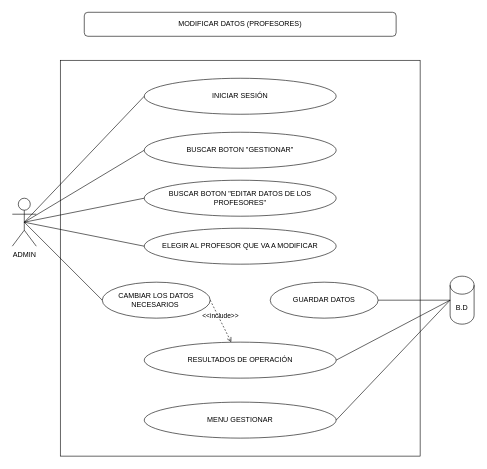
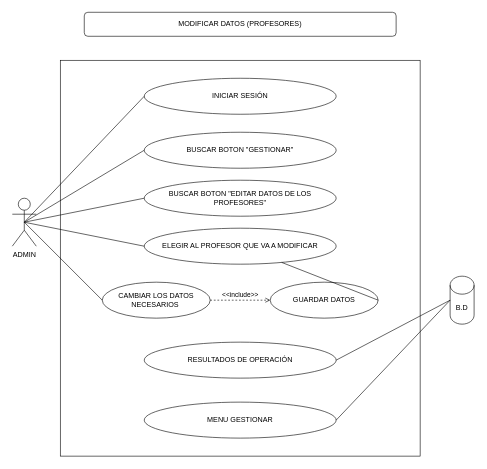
- <mxCell id="20" value="" style="endArrow=none;html=1;entryX=0;entryY=0.5;entryDx=0;entryDy=0;entryPerimeter=0;exitX=1;exitY=0.5;exitDx=0;exitDy=0;" parent="1" source="10" target="13" edge="1"><mxGeometry width="50" height="50" relative="1" as="geometry"><mxPoint x="370" y="430" as="sourcePoint" /><mxPoint x="420" y="380" as="targetPoint" /></mxGeometry></mxCell>
+ <mxCell id="20" value="" style="endArrow=none;html=1;exitX=1;exitY=0.5;exitDx=0;exitDy=0;" parent="1" source="10" target="7" edge="1"><mxGeometry width="50" height="50" relative="1" as="geometry"><mxPoint x="370" y="430" as="sourcePoint" /><mxPoint x="420" y="380" as="targetPoint" /></mxGeometry></mxCell>
- <mxCell id="14" value="&amp;lt;&amp;lt;include&amp;gt;&amp;gt;" style="html=1;verticalAlign=bottom;labelBackgroundColor=none;endArrow=open;endFill=0;dashed=1;exitX=1;exitY=0.5;exitDx=0;exitDy=0;" parent="1" source="8" target="11" edge="1"><mxGeometry width="160" relative="1" as="geometry"><mxPoint x="310" y="520" as="sourcePoint" /><mxPoint x="470" y="520" as="targetPoint" /></mxGeometry></mxCell>
+ <mxCell id="14" value="&amp;lt;&amp;lt;include&amp;gt;&amp;gt;" style="html=1;verticalAlign=bottom;labelBackgroundColor=none;endArrow=open;endFill=0;dashed=1;exitX=1;exitY=0.5;exitDx=0;exitDy=0;entryX=0;entryY=0.5;entryDx=0;entryDy=0;" parent="1" source="8" target="10" edge="1"><mxGeometry width="160" relative="1" as="geometry"><mxPoint x="310" y="520" as="sourcePoint" /><mxPoint x="470" y="520" as="targetPoint" /></mxGeometry></mxCell>
